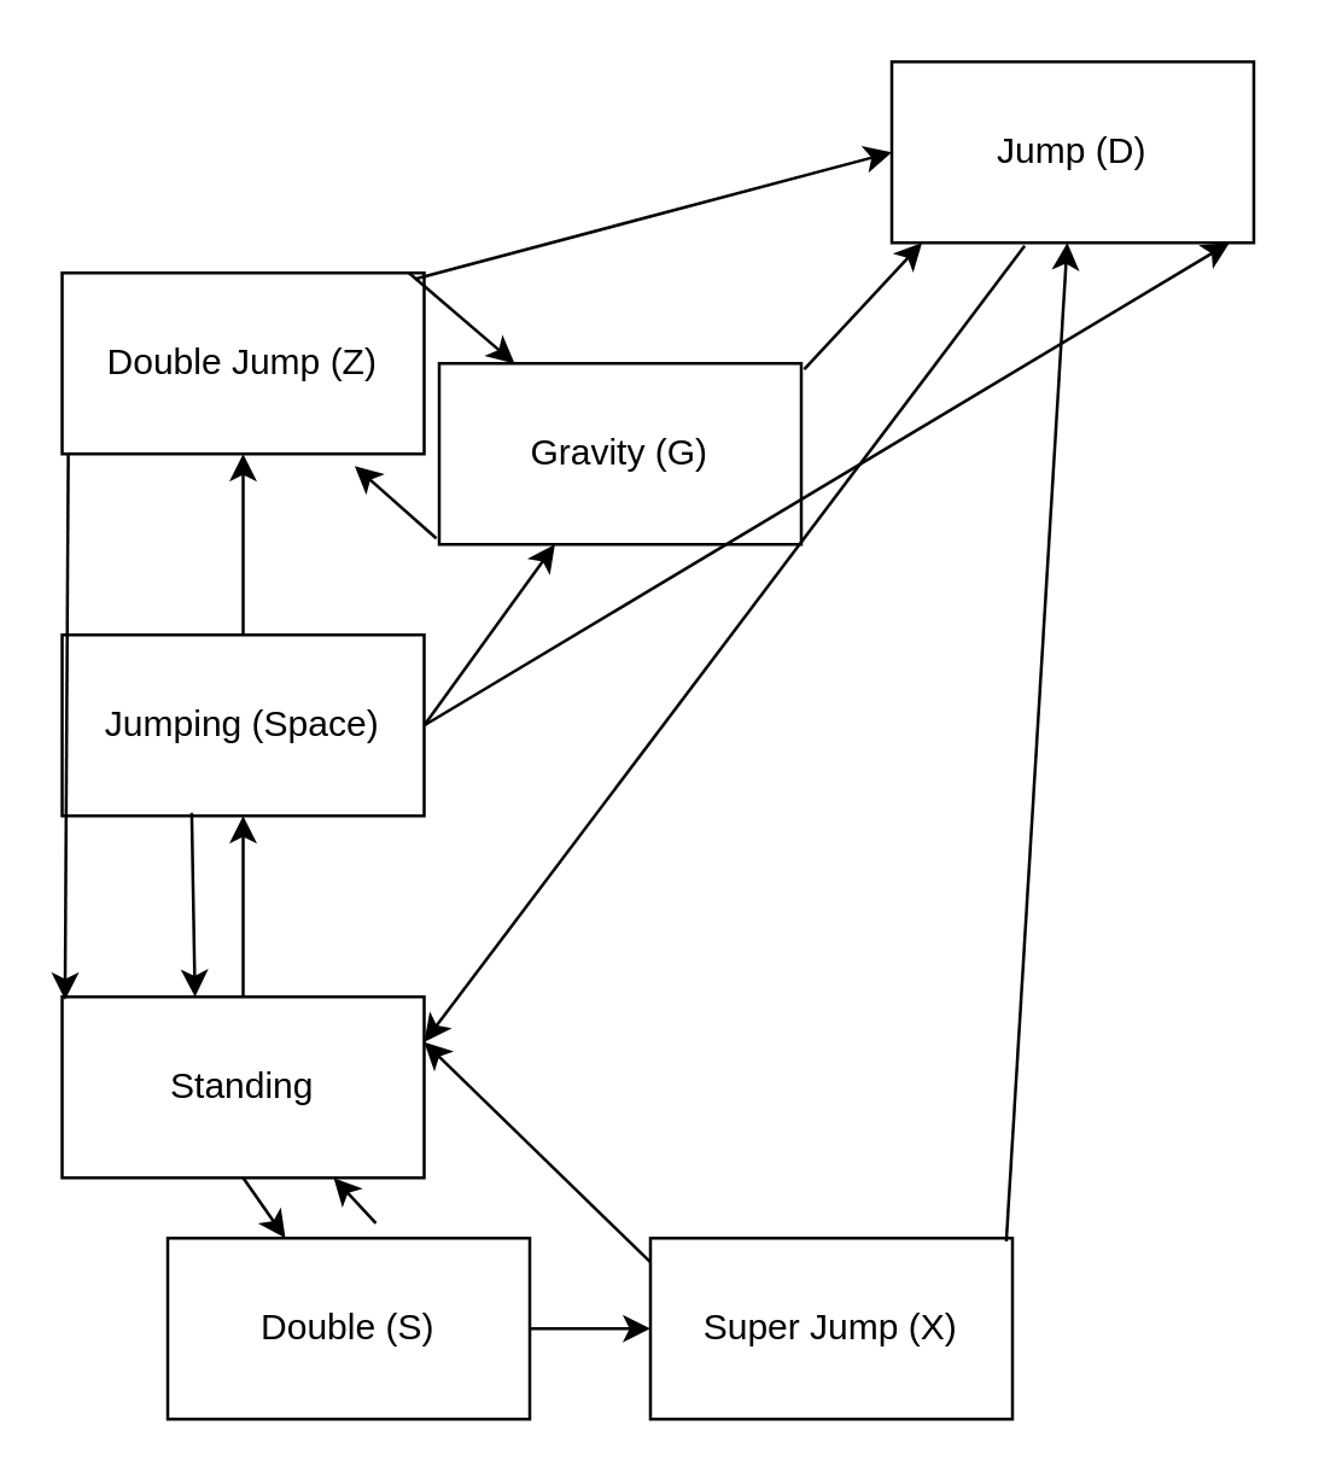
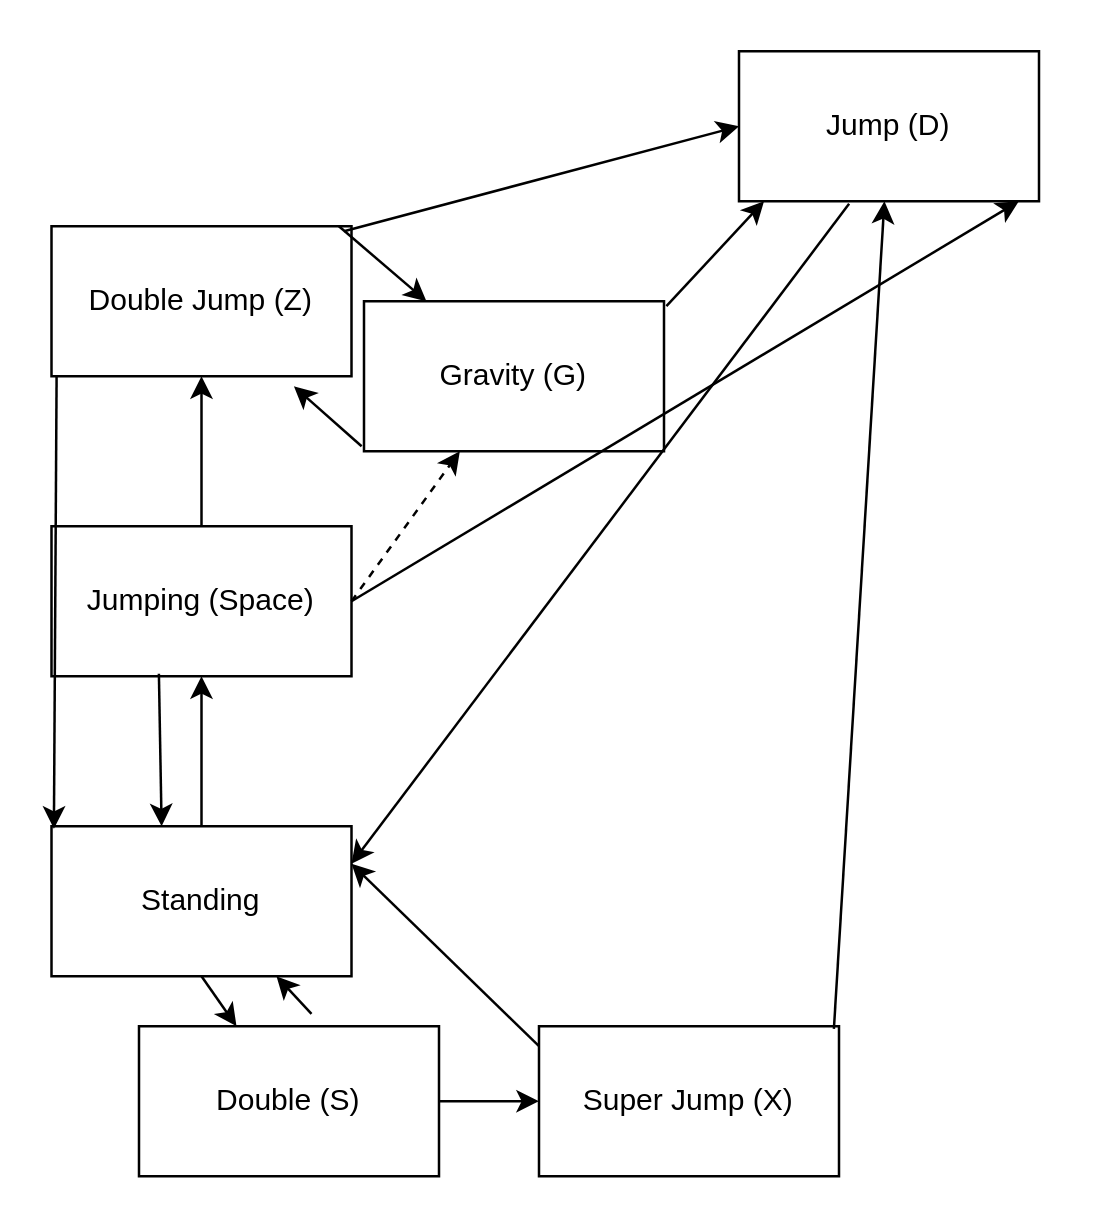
- <mxCell id="7" value="" style="endArrow=classic;html=1;exitX=1;exitY=0.5;exitDx=0;exitDy=0;" edge="1" parent="1" source="4" target="8"><mxGeometry width="50" height="50" relative="1" as="geometry"><mxPoint x="25" y="460" as="sourcePoint" /><mxPoint x="205" y="150" as="targetPoint" /></mxGeometry></mxCell>
+ <mxCell id="7" value="" style="endArrow=classic;html=1;exitX=1;exitY=0.5;exitDx=0;exitDy=0;dashed=1;" edge="1" parent="1" source="4" target="8"><mxGeometry width="50" height="50" relative="1" as="geometry"><mxPoint x="25" y="460" as="sourcePoint" /><mxPoint x="205" y="150" as="targetPoint" /></mxGeometry></mxCell>
